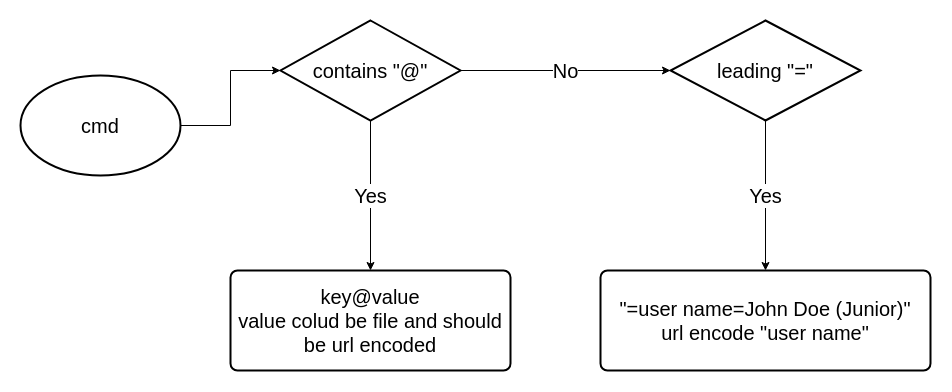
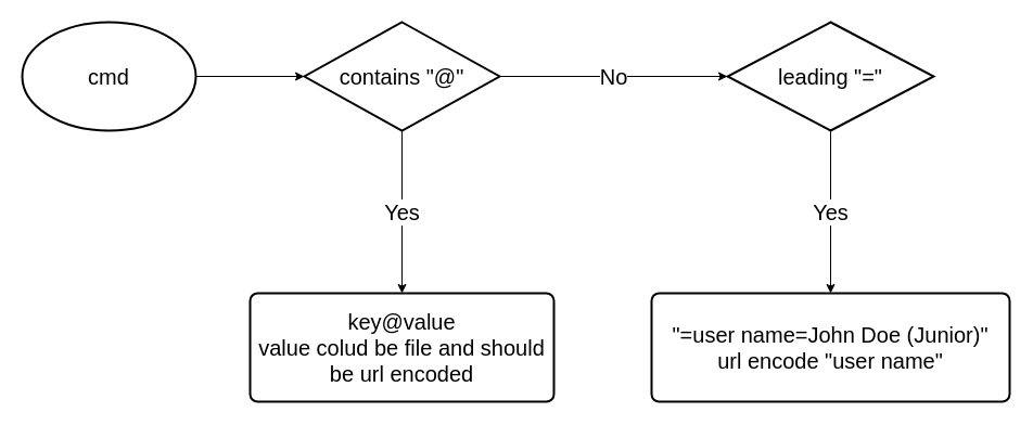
- <mxCell id="3" value="&lt;font style=&quot;font-size: 20px&quot;&gt;cmd&lt;/font&gt;" style="strokeWidth=2;html=1;shape=mxgraph.flowchart.start_1;whiteSpace=wrap;" vertex="1" parent="1"><mxGeometry x="20" y="75" width="160" height="100" as="geometry" /></mxCell>
+ <mxCell id="3" value="&lt;font style=&quot;font-size: 20px&quot;&gt;cmd&lt;/font&gt;" style="strokeWidth=2;html=1;shape=mxgraph.flowchart.start_1;whiteSpace=wrap;" vertex="1" parent="1"><mxGeometry x="20" y="20" width="160" height="100" as="geometry" /></mxCell>
